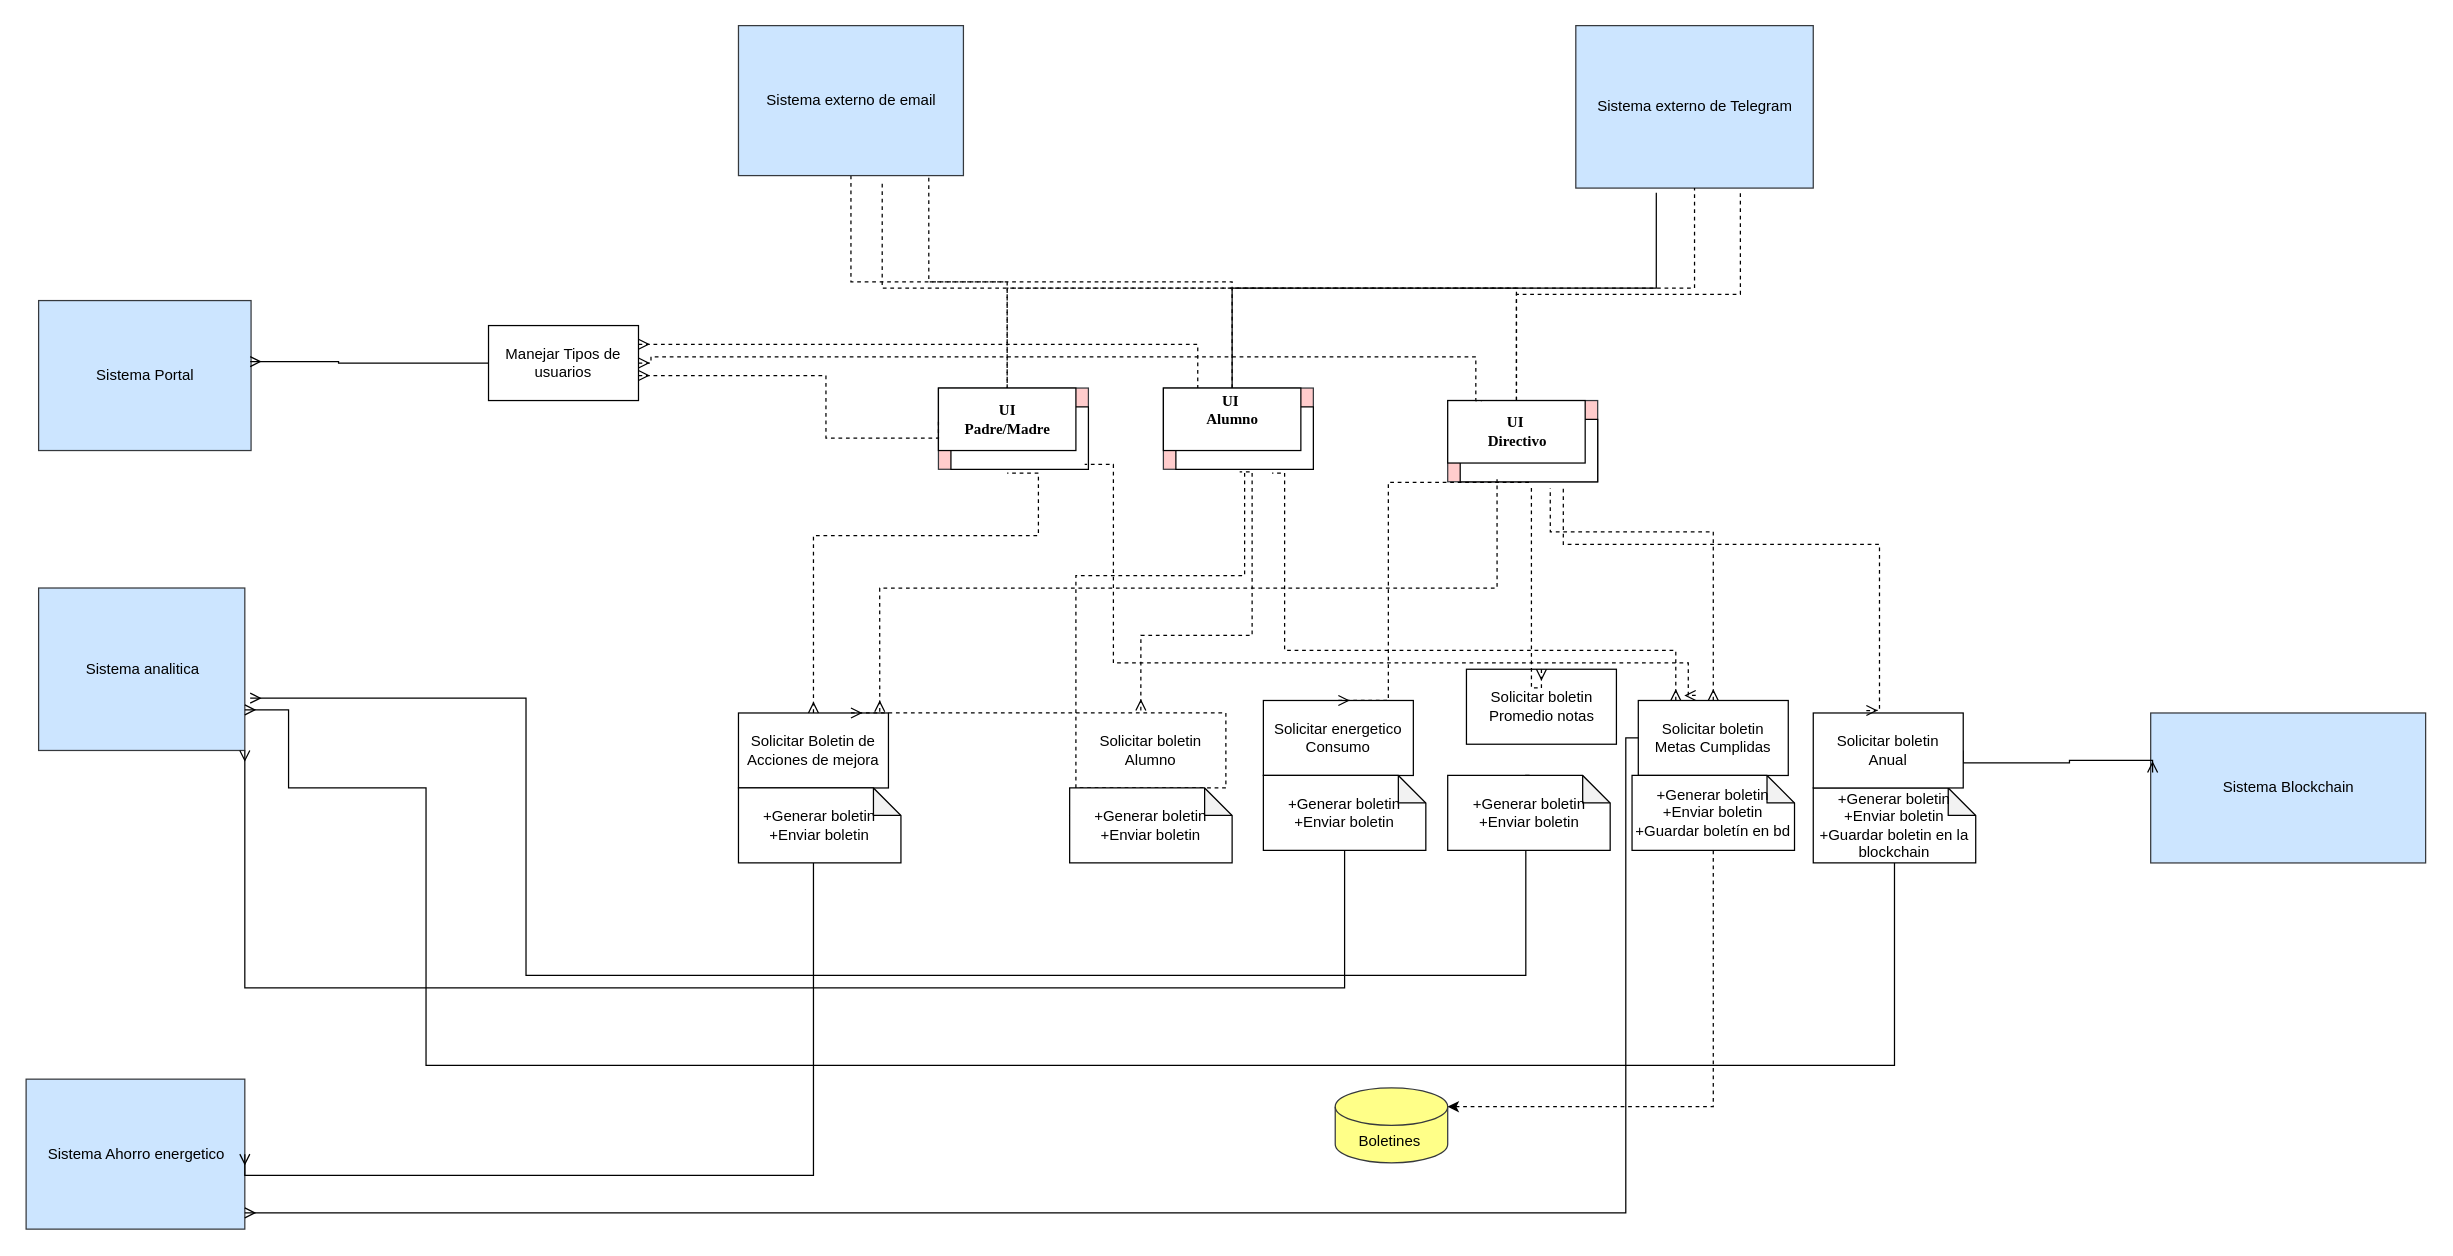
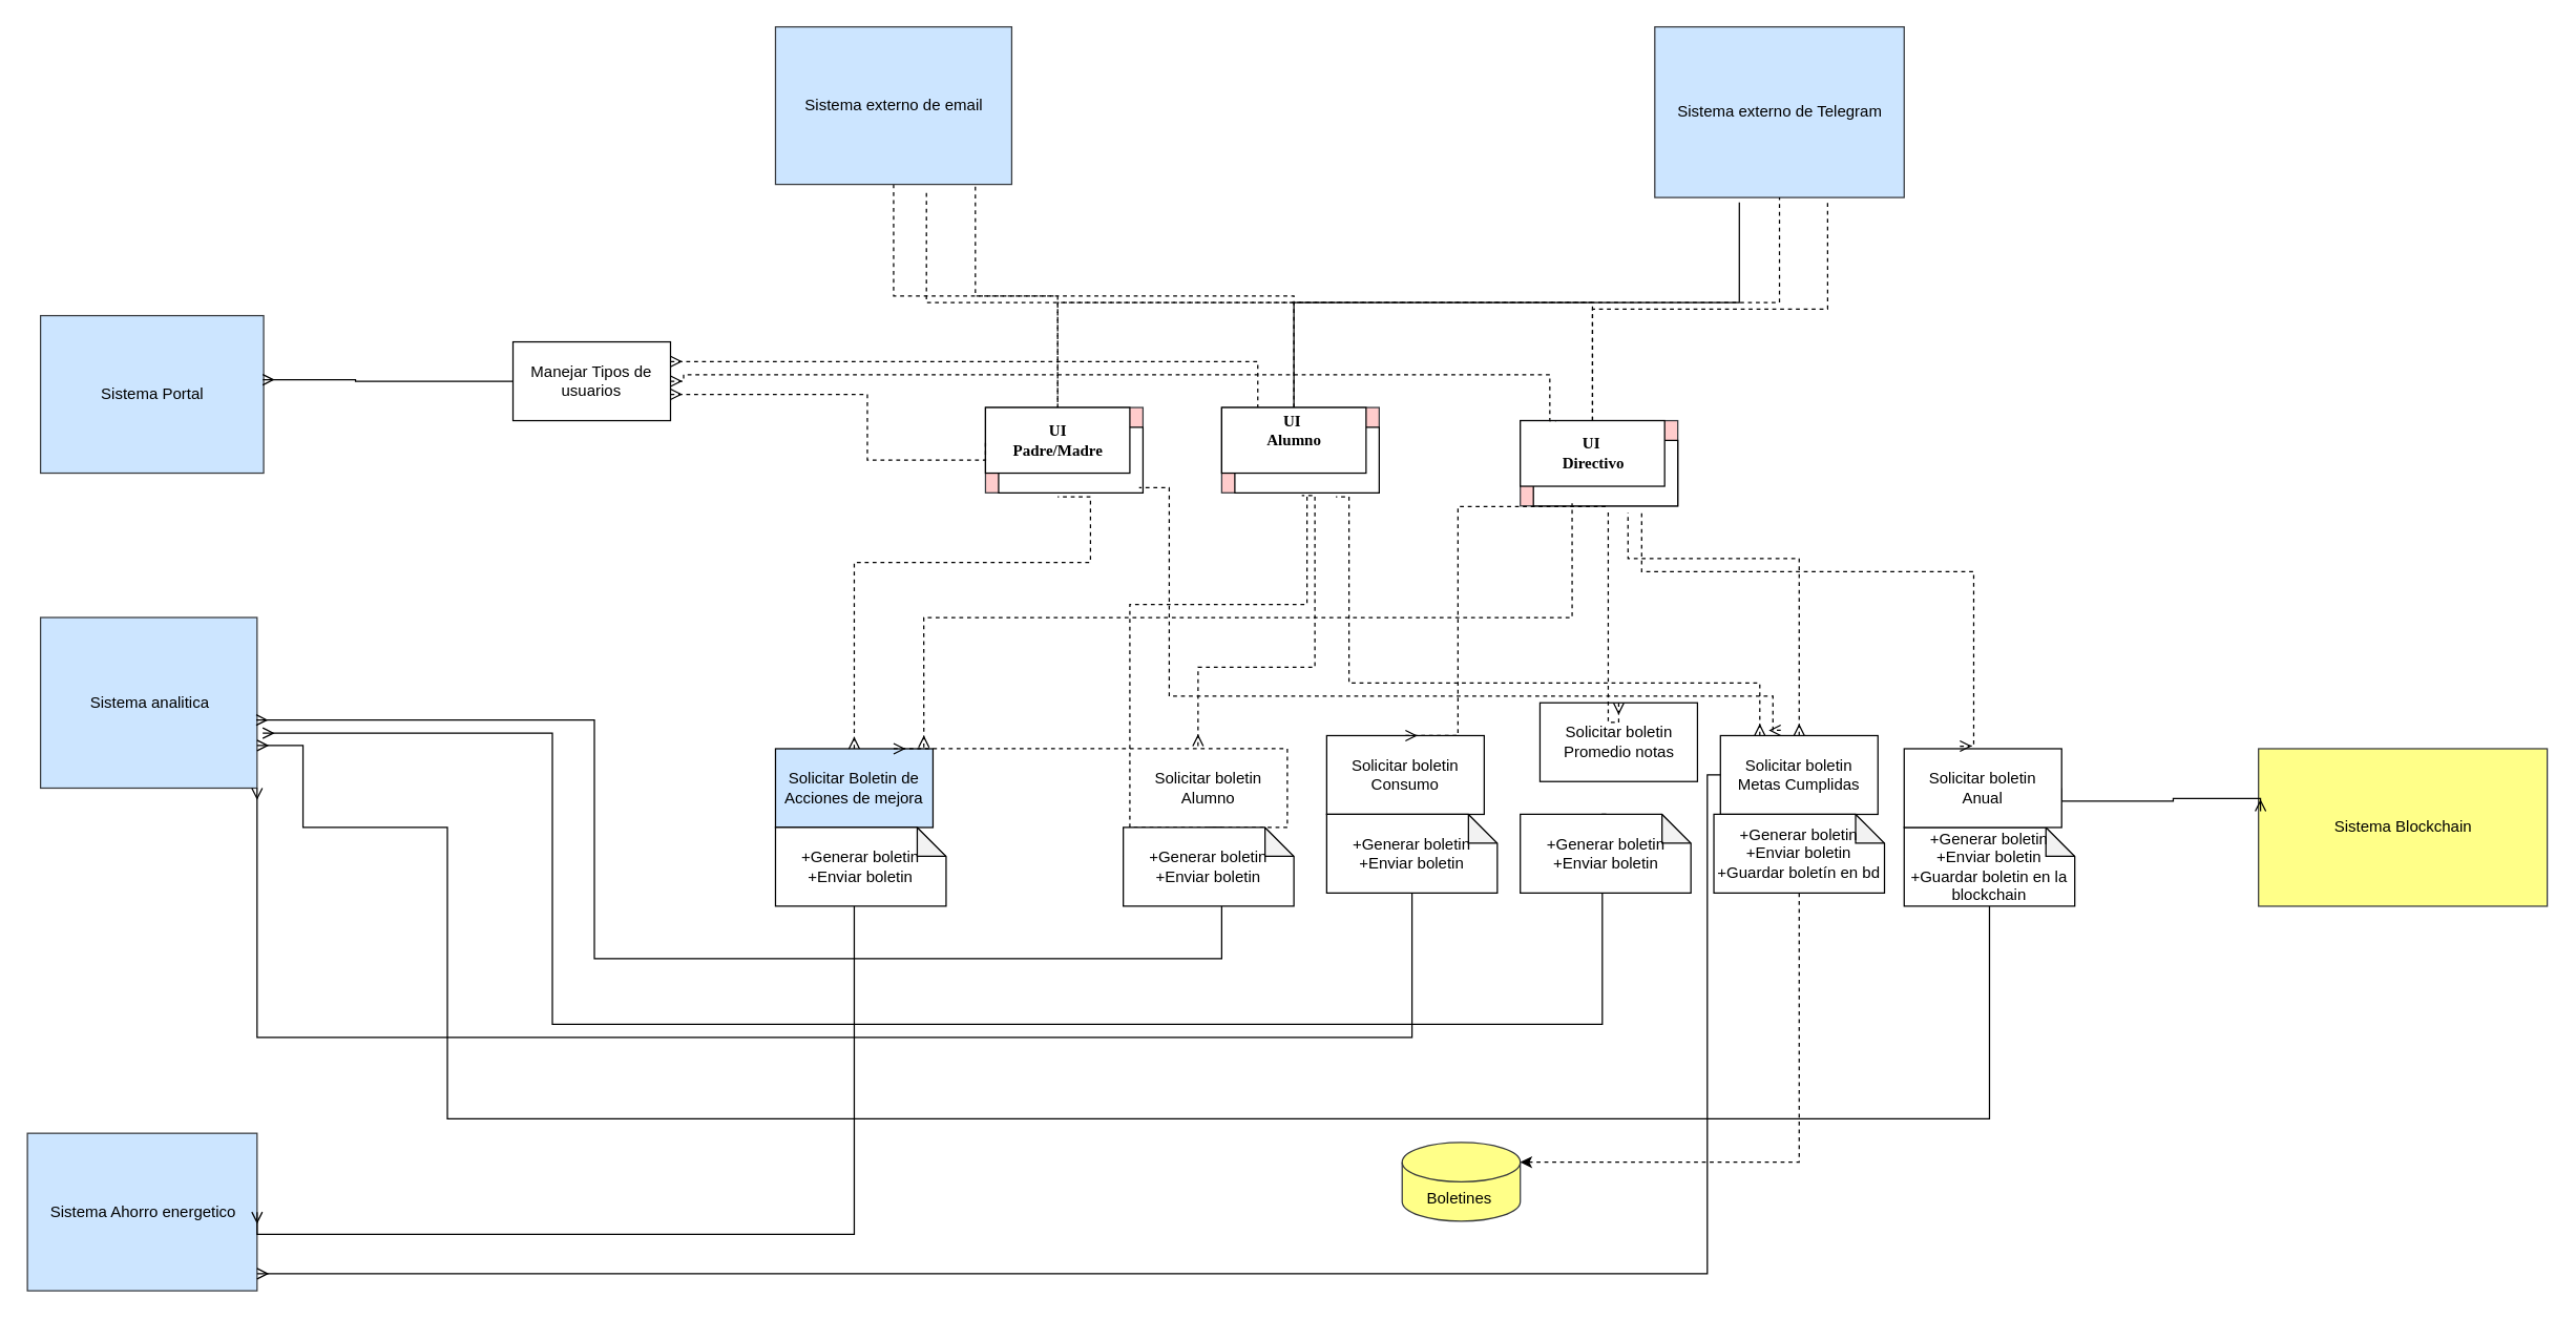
- <mxCell id="42" value="Solicitar energetico&lt;br&gt;Consumo" style="rounded=0;whiteSpace=wrap;html=1;" vertex="1" parent="1"><mxGeometry x="1010" y="560" width="120" height="60" as="geometry" /></mxCell>
+ <mxCell id="42" value="Solicitar boletin&lt;br&gt;Consumo" style="rounded=0;whiteSpace=wrap;html=1;" vertex="1" parent="1"><mxGeometry x="1010" y="560" width="120" height="60" as="geometry" /></mxCell>
- <mxCell id="18" value="Solicitar Boletin de &lt;br&gt;Acciones de mejora" style="rounded=0;whiteSpace=wrap;html=1;" vertex="1" parent="1"><mxGeometry x="590" width="120" height="60" as="geometry" y="570" /></mxCell>
+ <mxCell id="18" value="Solicitar Boletin de &lt;br&gt;Acciones de mejora" style="rounded=0;whiteSpace=wrap;html=1;fillColor=#cce5ff;" vertex="1" parent="1"><mxGeometry x="590" width="120" height="60" as="geometry" y="570" /></mxCell>
- <mxCell id="7" value="Sistema Blockchain" style="html=1;dropTarget=0;fillColor=#cce5ff;strokeColor=#36393d;" vertex="1" parent="1"><mxGeometry x="1720" width="220" height="120" as="geometry" y="570" /></mxCell>
+ <mxCell id="7" value="Sistema Blockchain" style="html=1;dropTarget=0;fillColor=#ffff88;strokeColor=#36393d;" vertex="1" parent="1"><mxGeometry x="1720" width="220" height="120" as="geometry" y="570" /></mxCell>
+ <mxCell id="37" style="edgeStyle=orthogonalEdgeStyle;rounded=0;orthogonalLoop=1;jettySize=auto;html=1;entryX=0.996;entryY=0.601;entryDx=0;entryDy=0;endArrow=ERmany;endFill=0;entryPerimeter=0;exitX=0.5;exitY=1;exitDx=0;exitDy=0;" edge="1" parent="1" source="9" target="6"><mxGeometry relative="1" as="geometry"><mxPoint x="750" y="720" as="sourcePoint" /><mxPoint x="280" y="540" as="targetPoint" /><Array as="points"><mxPoint x="930" y="730" /><mxPoint x="452" y="730" /><mxPoint x="452" y="548" /></Array></mxGeometry></mxCell>
